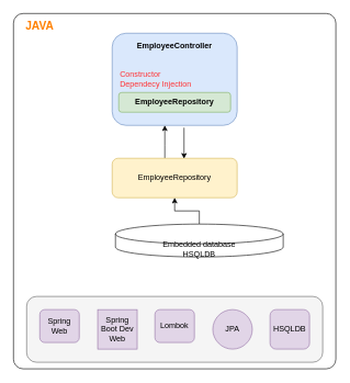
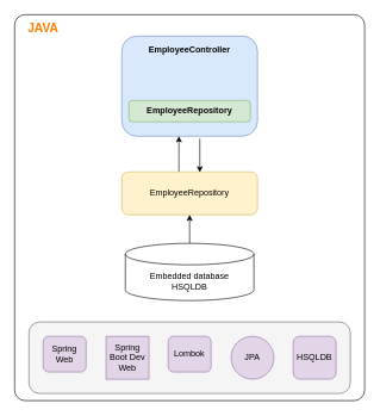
- <mxCell id="9" value="Constructor &lt;br&gt;Dependecy Injection" style="text;html=1;strokeColor=none;fillColor=none;align=left;verticalAlign=middle;whiteSpace=wrap;rounded=0;fontColor=#FF3333;" parent="1" vertex="1"><mxGeometry x="180" y="110" width="170" height="20" as="geometry" /></mxCell>
- <mxCell id="17" value="Embedded database&lt;br&gt;HSQLDB" style="shape=cylinder3;whiteSpace=wrap;html=1;boundedLbl=1;backgroundOutline=1;size=15;fontColor=#000000;align=center;" parent="1" vertex="1"><mxGeometry x="175" y="340" width="255" height="50" as="geometry" /></mxCell>
+ <mxCell id="17" value="Embedded database&lt;br&gt;HSQLDB" style="shape=cylinder3;whiteSpace=wrap;html=1;boundedLbl=1;backgroundOutline=1;size=15;fontColor=#000000;align=center;" parent="1" vertex="1"><mxGeometry x="175" y="340" width="180" height="80" as="geometry" /></mxCell>
